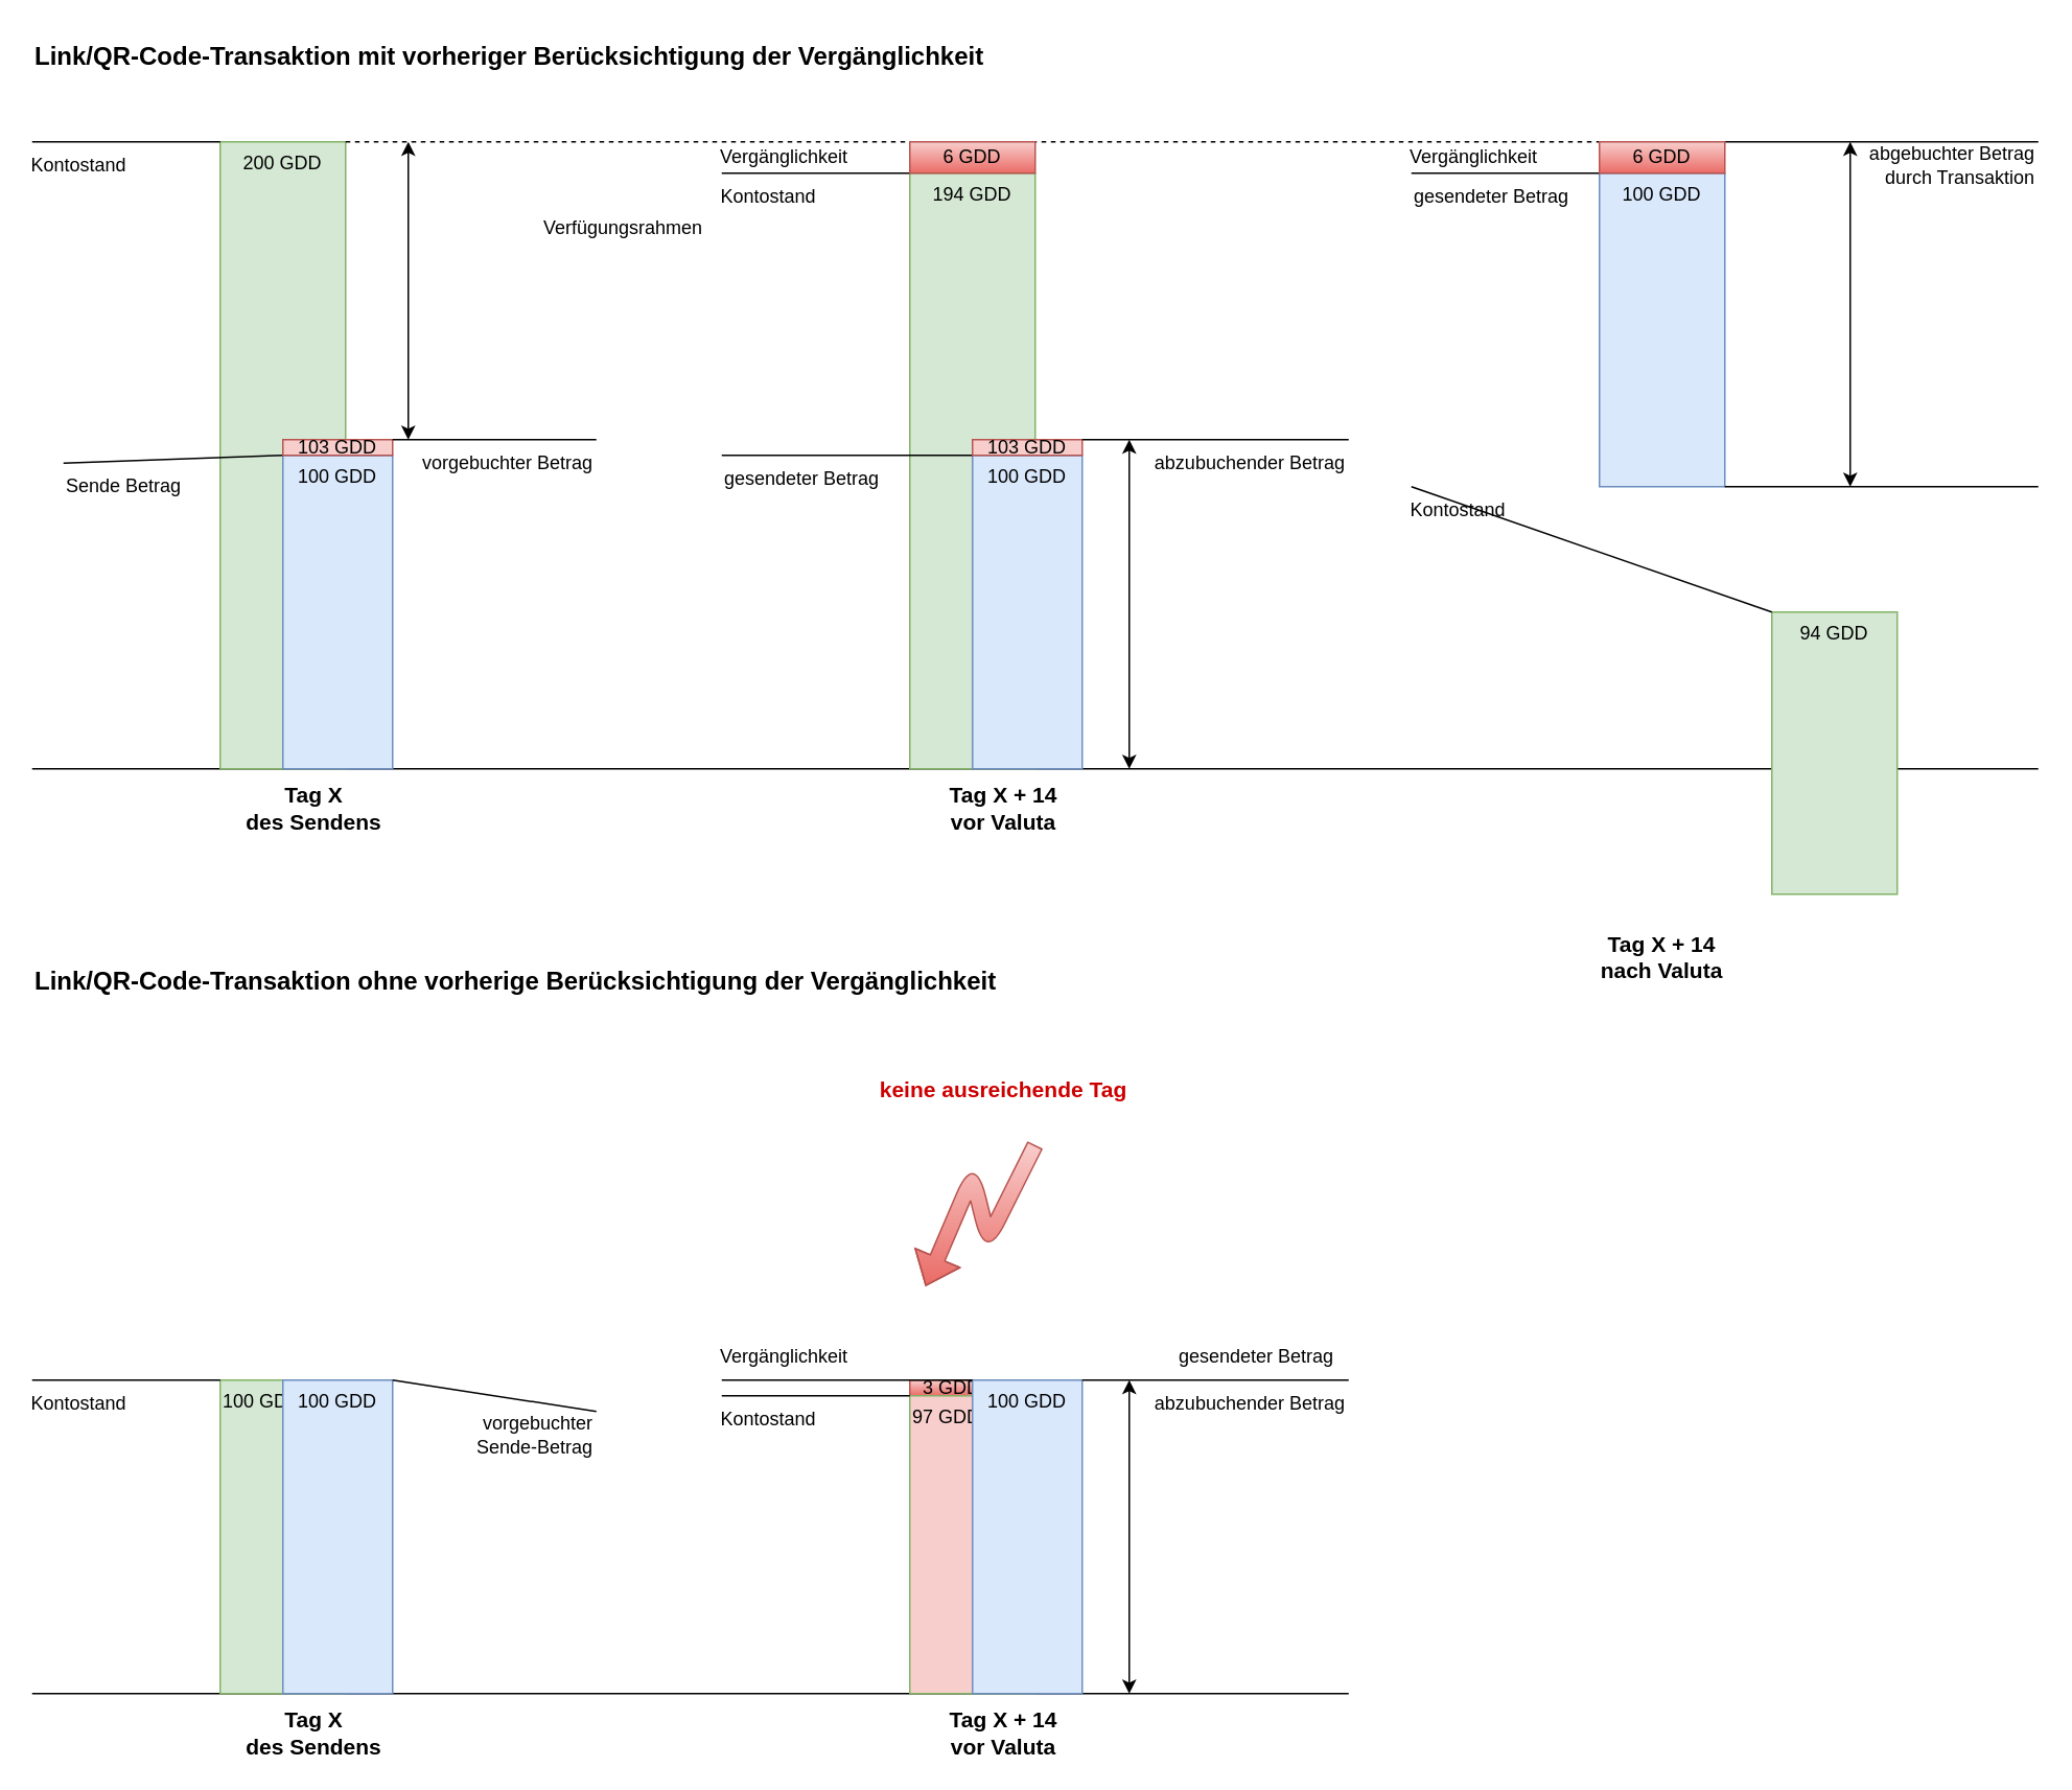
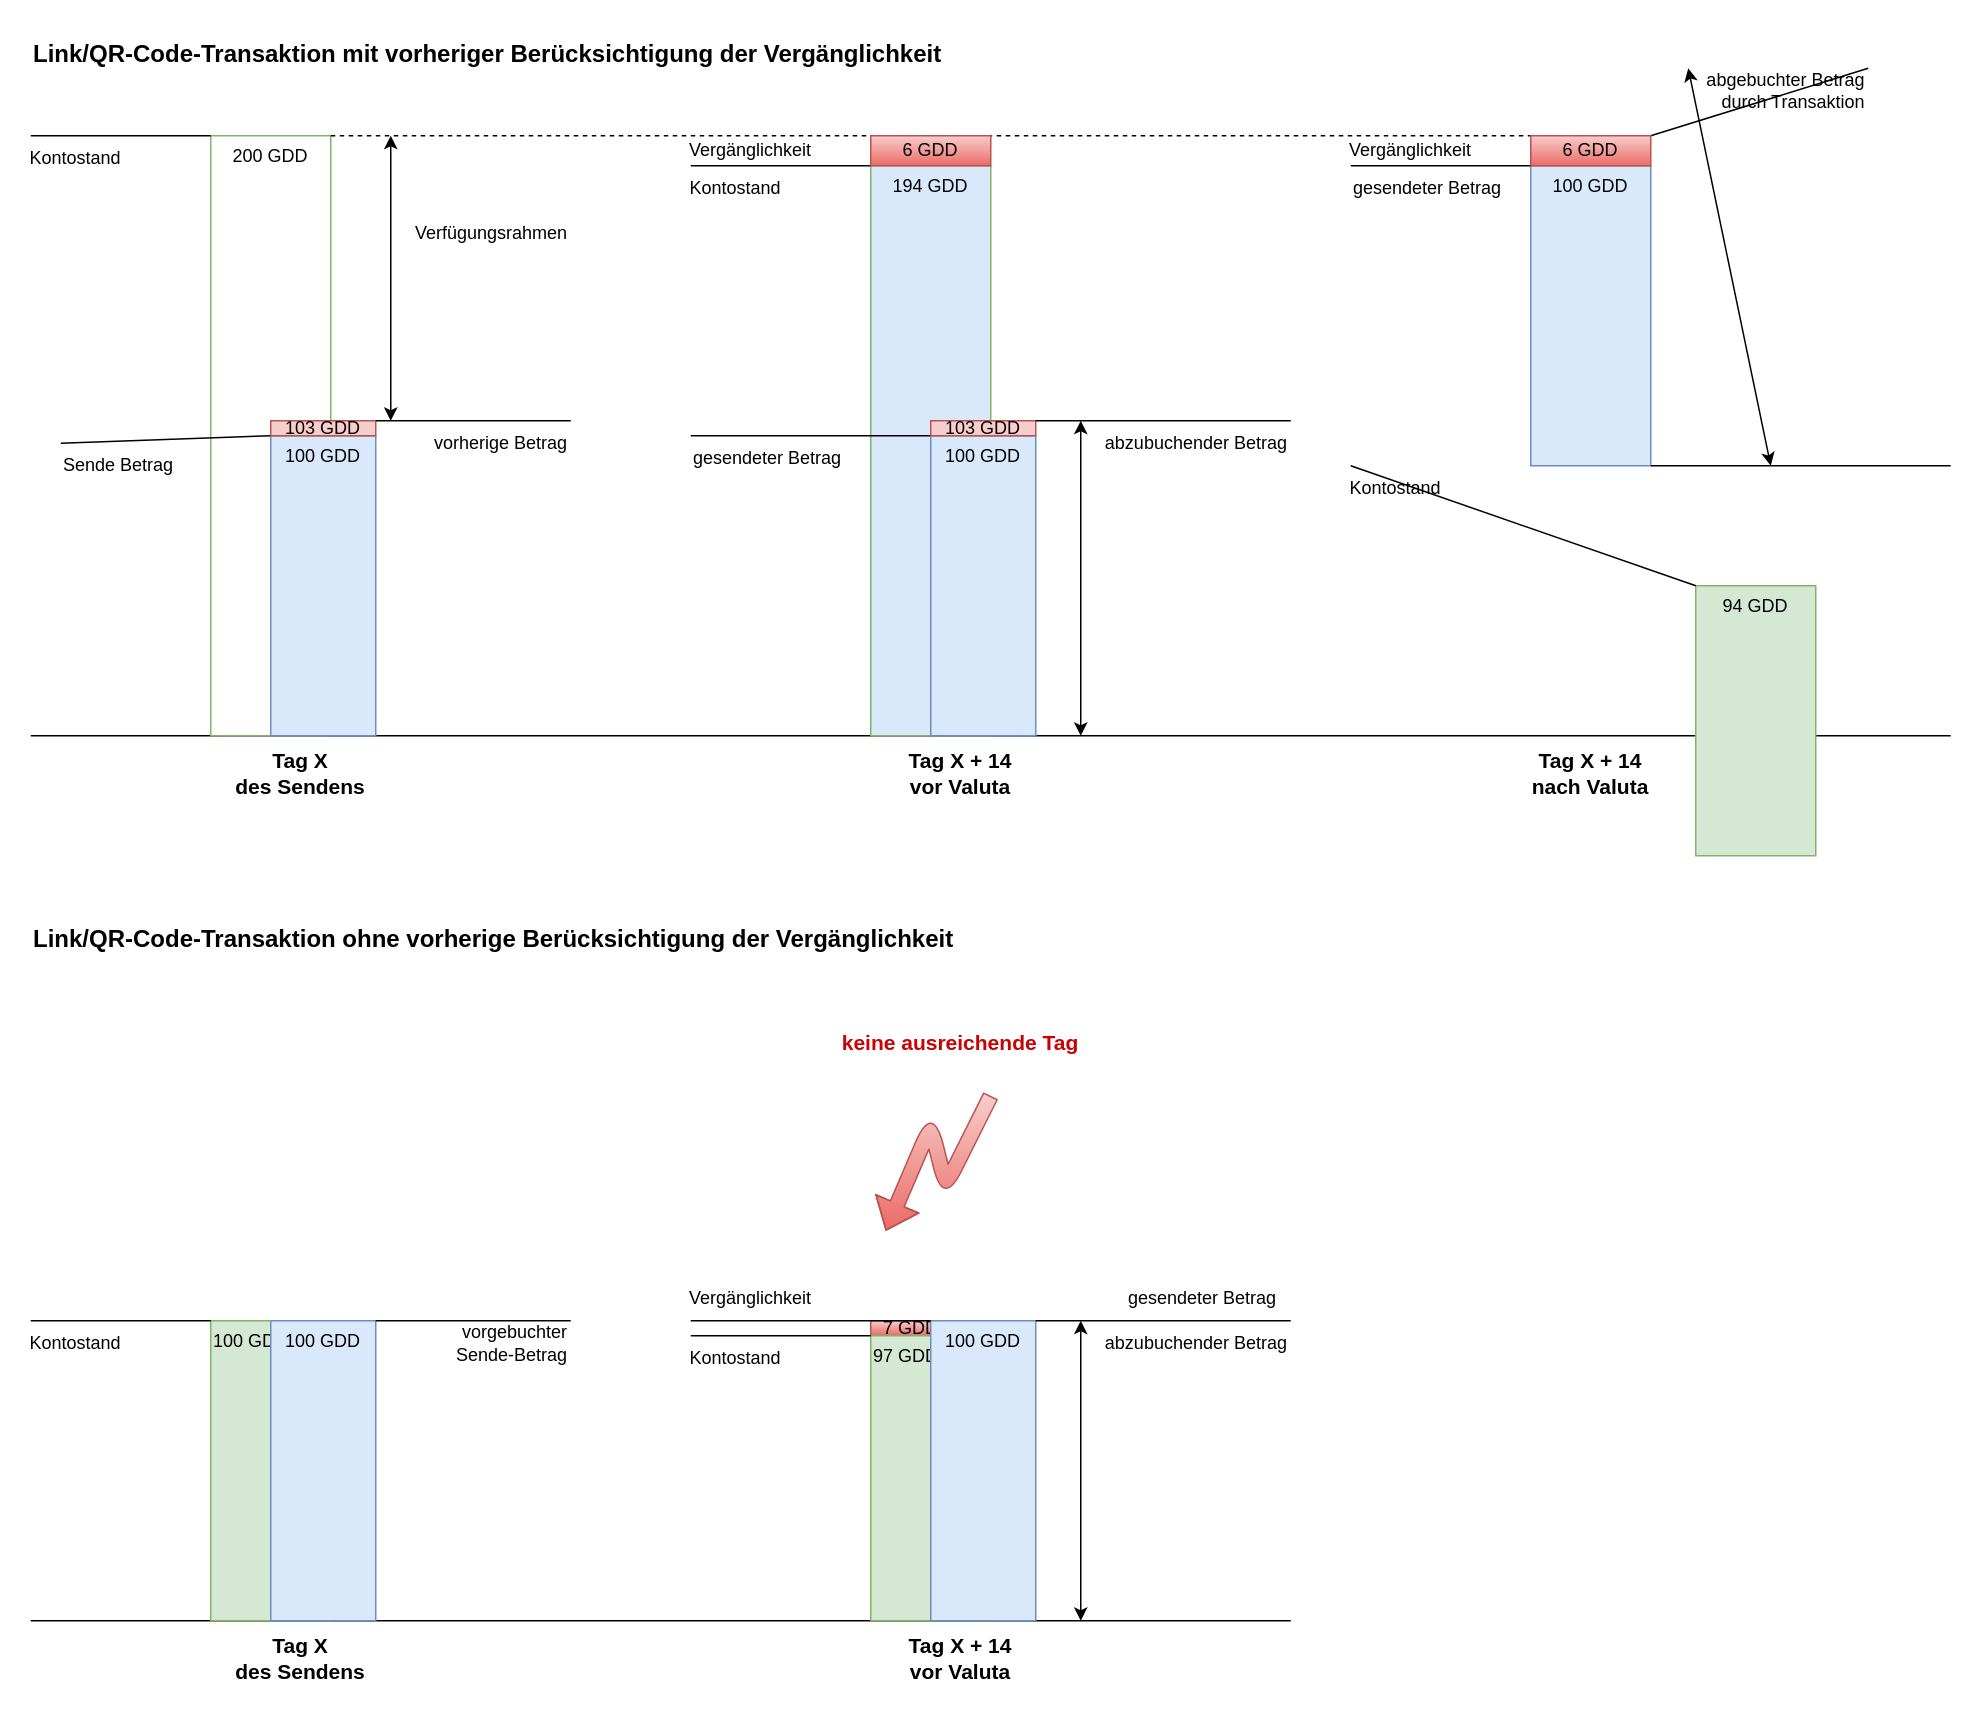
- <mxCell id="4" value="200 GDD" style="rounded=0;whiteSpace=wrap;html=1;fillColor=#d5e8d4;strokeColor=#82b366;verticalAlign=top;" vertex="1" parent="1"><mxGeometry x="140" y="90" width="80" height="400" as="geometry" /></mxCell>
+ <mxCell id="4" value="200 GDD" style="rounded=0;whiteSpace=wrap;html=1;fillColor=#ffffff;strokeColor=#82b366;verticalAlign=top;" vertex="1" parent="1"><mxGeometry x="140" y="90" width="80" height="400" as="geometry" /></mxCell>
- <mxCell id="34" value="abgebuchter Betrag durch Transaktion" style="text;html=1;strokeColor=none;fillColor=none;align=right;verticalAlign=middle;whiteSpace=wrap;rounded=0;" vertex="1" parent="1"><mxGeometry x="1180" y="90" width="120" height="30" as="geometry" /></mxCell>
+ <mxCell id="34" value="abgebuchter Betrag durch Transaktion" style="text;html=1;strokeColor=none;fillColor=none;align=right;verticalAlign=middle;whiteSpace=wrap;rounded=0;" vertex="1" parent="1"><mxGeometry x="1125" y="45" width="120" height="30" as="geometry" /></mxCell>
- <mxCell id="14" value="194 GDD" style="rounded=0;whiteSpace=wrap;html=1;fillColor=#d5e8d4;strokeColor=#82b366;verticalAlign=top;" vertex="1" parent="1"><mxGeometry x="580" y="110" width="80" height="380" as="geometry" /></mxCell>
+ <mxCell id="14" value="194 GDD" style="rounded=0;whiteSpace=wrap;html=1;fillColor=#dae8fc;strokeColor=#82b366;verticalAlign=top;" vertex="1" parent="1"><mxGeometry x="580" y="110" width="80" height="380" as="geometry" /></mxCell>
- <mxCell id="42" value="Verfügungsrahmen" style="text;html=1;strokeColor=none;fillColor=none;align=right;verticalAlign=middle;whiteSpace=wrap;rounded=0;" vertex="1" parent="1"><mxGeometry x="330" y="130" width="120" height="30" as="geometry" /></mxCell>
+ <mxCell id="42" value="Verfügungsrahmen" style="text;html=1;strokeColor=none;fillColor=none;align=right;verticalAlign=middle;whiteSpace=wrap;rounded=0;" vertex="1" parent="1"><mxGeometry x="260" y="140" width="120" height="30" as="geometry" /></mxCell>
- <mxCell id="12" value="vorgebuchter Betrag" style="text;html=1;strokeColor=none;fillColor=none;align=right;verticalAlign=middle;whiteSpace=wrap;rounded=0;" vertex="1" parent="1"><mxGeometry x="260" y="280" width="120" height="30" as="geometry" /></mxCell>
+ <mxCell id="12" value="vorherige Betrag" style="text;html=1;strokeColor=none;fillColor=none;align=right;verticalAlign=middle;whiteSpace=wrap;rounded=0;" vertex="1" parent="1"><mxGeometry x="260" y="280" width="120" height="30" as="geometry" /></mxCell>
- <mxCell id="35" value="Tag X + 14 &lt;br style=&quot;font-size: 14px;&quot;&gt;nach Valuta" style="text;html=1;strokeColor=none;fillColor=none;align=center;verticalAlign=middle;whiteSpace=wrap;rounded=0;fontStyle=1;fontSize=14;" vertex="1" parent="1"><mxGeometry x="1020" y="595" width="80" height="30" as="geometry" /></mxCell>
+ <mxCell id="35" value="Tag X + 14 &lt;br style=&quot;font-size: 14px;&quot;&gt;nach Valuta" style="text;html=1;strokeColor=none;fillColor=none;align=center;verticalAlign=middle;whiteSpace=wrap;rounded=0;fontStyle=1;fontSize=14;" vertex="1" parent="1"><mxGeometry x="1020" y="500" width="80" height="30" as="geometry" /></mxCell>
- <mxCell id="2" value="&amp;nbsp; 3 GDD" style="rounded=0;whiteSpace=wrap;html=1;fillColor=#f8cecc;strokeColor=#b85450;align=left;gradientColor=#ea6b66;" vertex="1" parent="1"><mxGeometry x="580" y="880" width="70" height="10" as="geometry" /></mxCell>
+ <mxCell id="2" value="&amp;nbsp; 7 GDD" style="rounded=0;whiteSpace=wrap;html=1;fillColor=#f8cecc;strokeColor=#b85450;align=left;gradientColor=#ea6b66;" vertex="1" parent="1"><mxGeometry x="580" y="880" width="70" height="10" as="geometry" /></mxCell>
- <mxCell id="52" value="97 GDD" style="rounded=0;whiteSpace=wrap;html=1;fillColor=#f8cecc;strokeColor=#82b366;verticalAlign=top;align=left;" vertex="1" parent="1"><mxGeometry x="580" y="890" width="80" height="190" as="geometry" /></mxCell>
+ <mxCell id="52" value="97 GDD" style="rounded=0;whiteSpace=wrap;html=1;fillColor=#d5e8d4;strokeColor=#82b366;verticalAlign=top;align=left;" vertex="1" parent="1"><mxGeometry x="580" y="890" width="80" height="190" as="geometry" /></mxCell>
- <mxCell id="50" value="vorgebuchter &lt;br&gt;Sende-Betrag" style="text;html=1;strokeColor=none;fillColor=none;align=right;verticalAlign=middle;whiteSpace=wrap;rounded=0;" vertex="1" parent="1"><mxGeometry x="260" y="900" width="120" height="30" as="geometry" /></mxCell>
+ <mxCell id="50" value="vorgebuchter &lt;br&gt;Sende-Betrag" style="text;html=1;strokeColor=none;fillColor=none;align=right;verticalAlign=middle;whiteSpace=wrap;rounded=0;" vertex="1" parent="1"><mxGeometry x="260" y="880" width="120" height="30" as="geometry" /></mxCell>
